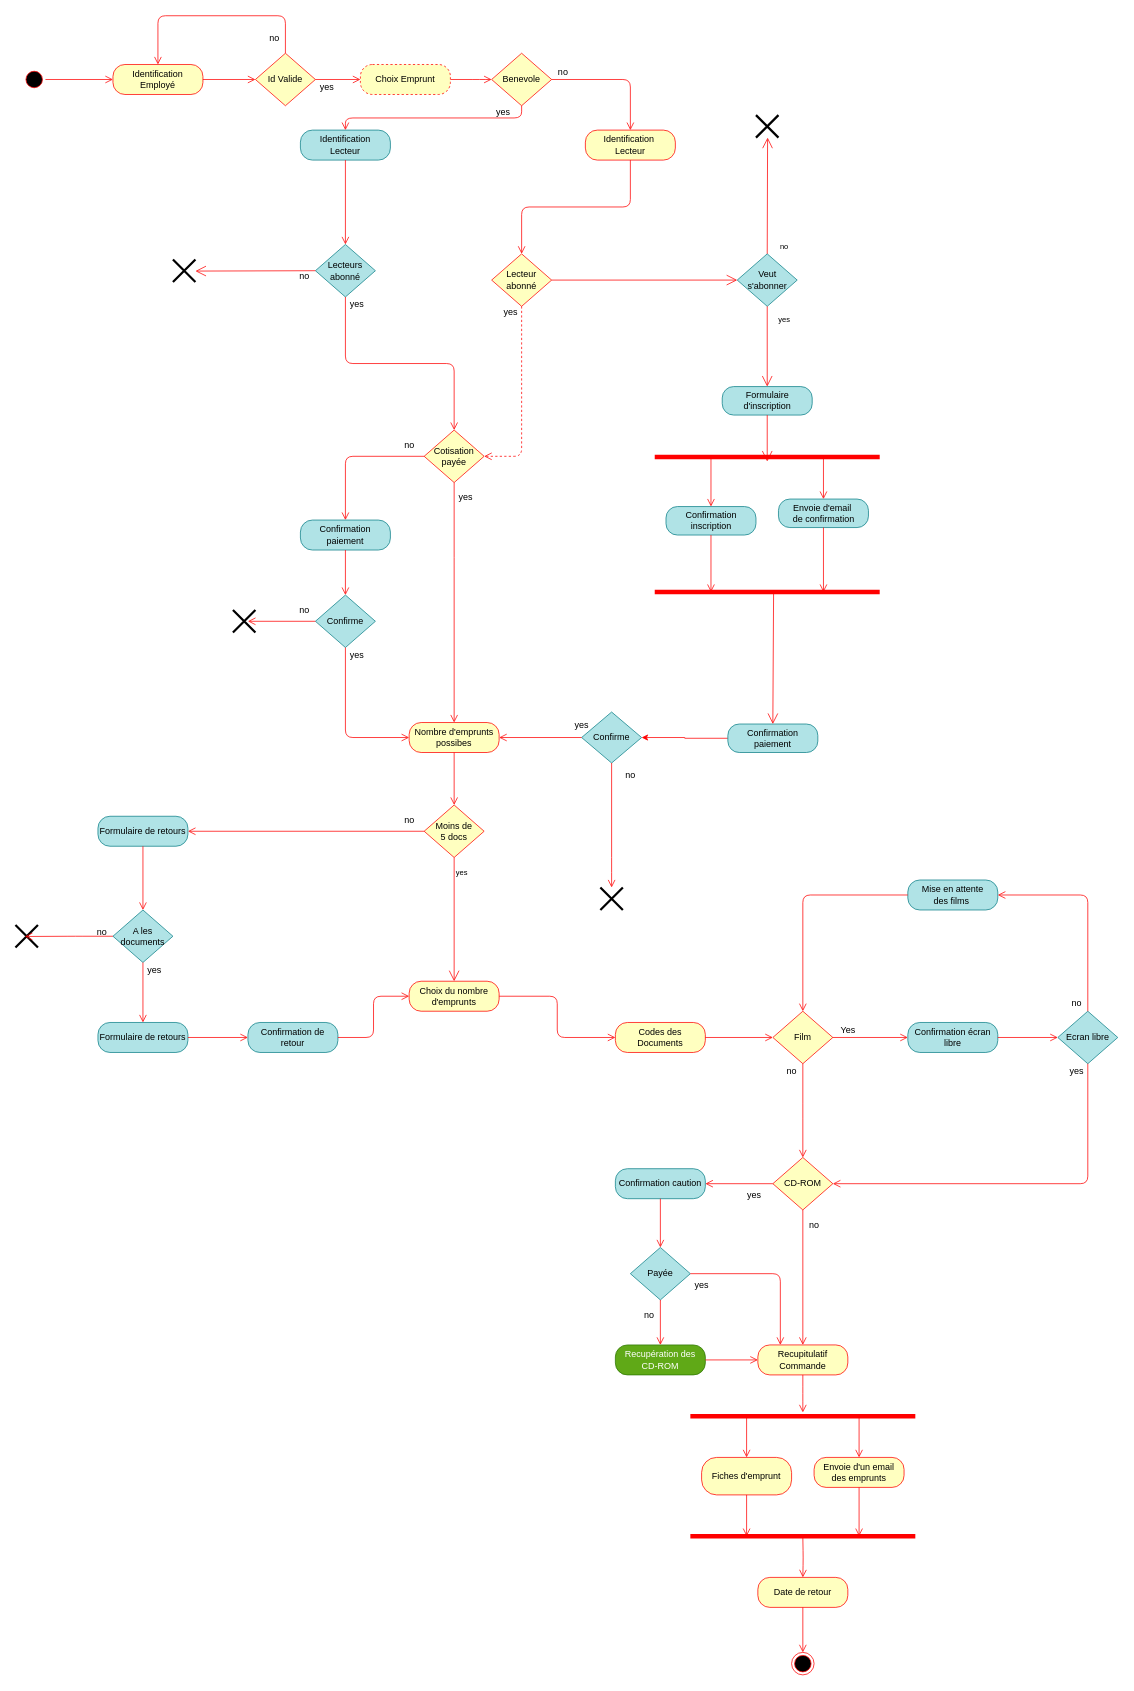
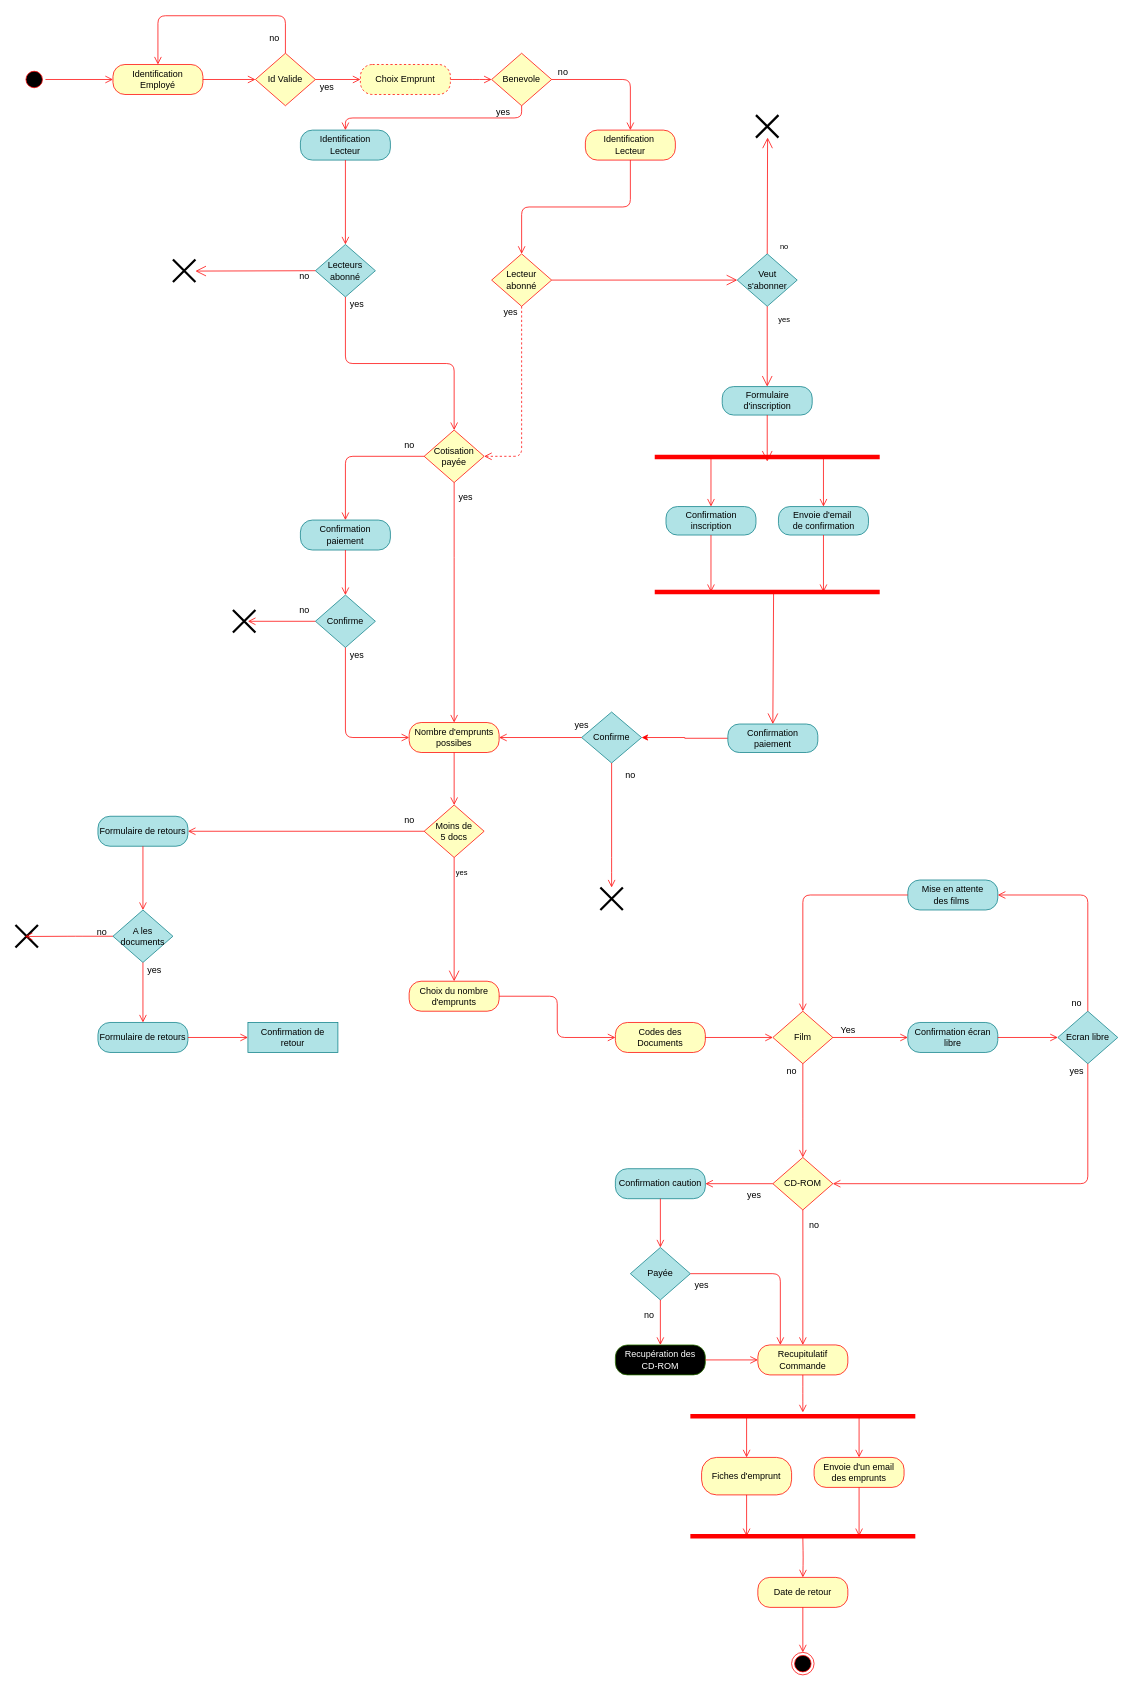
- <mxCell id="66" value="Envoie d'email&amp;nbsp;&lt;br&gt;de confirmation" style="rounded=1;whiteSpace=wrap;html=1;arcSize=40;fillColor=#b0e3e6;strokeColor=#0e8088;" parent="1" vertex="1"><mxGeometry x="1037.5" y="665" width="120" height="38" as="geometry" /></mxCell>
+ <mxCell id="66" value="Envoie d'email&amp;nbsp;&lt;br&gt;de confirmation" style="rounded=1;whiteSpace=wrap;html=1;arcSize=40;fillColor=#b0e3e6;strokeColor=#0e8088;" parent="1" vertex="1"><mxGeometry x="1037.5" y="675" width="120" height="38" as="geometry" /></mxCell>
- <mxCell id="36" value="" style="edgeStyle=orthogonalEdgeStyle;html=1;verticalAlign=bottom;endArrow=open;endSize=8;strokeColor=#ff0000;entryX=0;entryY=0.5;entryDx=0;entryDy=0;exitX=1;exitY=0.5;exitDx=0;exitDy=0;" parent="1" source="34" target="22" edge="1"><mxGeometry relative="1" as="geometry"><mxPoint x="260" y="1233" as="targetPoint" /><mxPoint x="260" y="1148" as="sourcePoint" /></mxGeometry></mxCell>
- <mxCell id="34" value="Confirmation de retour" style="rounded=1;whiteSpace=wrap;html=1;arcSize=40;fillColor=#b0e3e6;strokeColor=#0e8088;" parent="1" vertex="1"><mxGeometry x="330" y="1363" width="120" height="40" as="geometry" /></mxCell>
+ <mxCell id="34" value="Confirmation de retour" style="whiteSpace=wrap;html=1;arcSize=40;fillColor=#b0e3e6;strokeColor=#0e8088;rounded=0;" parent="1" vertex="1"><mxGeometry x="330" y="1363" width="120" height="40" as="geometry" /></mxCell>
- <mxCell id="74" value="Recupération des CD-ROM" style="rounded=1;whiteSpace=wrap;html=1;arcSize=40;fillColor=#60a917;strokeColor=#2D7600;fontColor=#ffffff;" parent="1" vertex="1"><mxGeometry x="820" y="1793" width="120" height="40" as="geometry" /></mxCell>
+ <mxCell id="74" value="Recupération des CD-ROM" style="rounded=1;whiteSpace=wrap;html=1;arcSize=40;fillColor=#000000;strokeColor=#2D7600;fontColor=#ffffff;" parent="1" vertex="1"><mxGeometry x="820" y="1793" width="120" height="40" as="geometry" /></mxCell>
